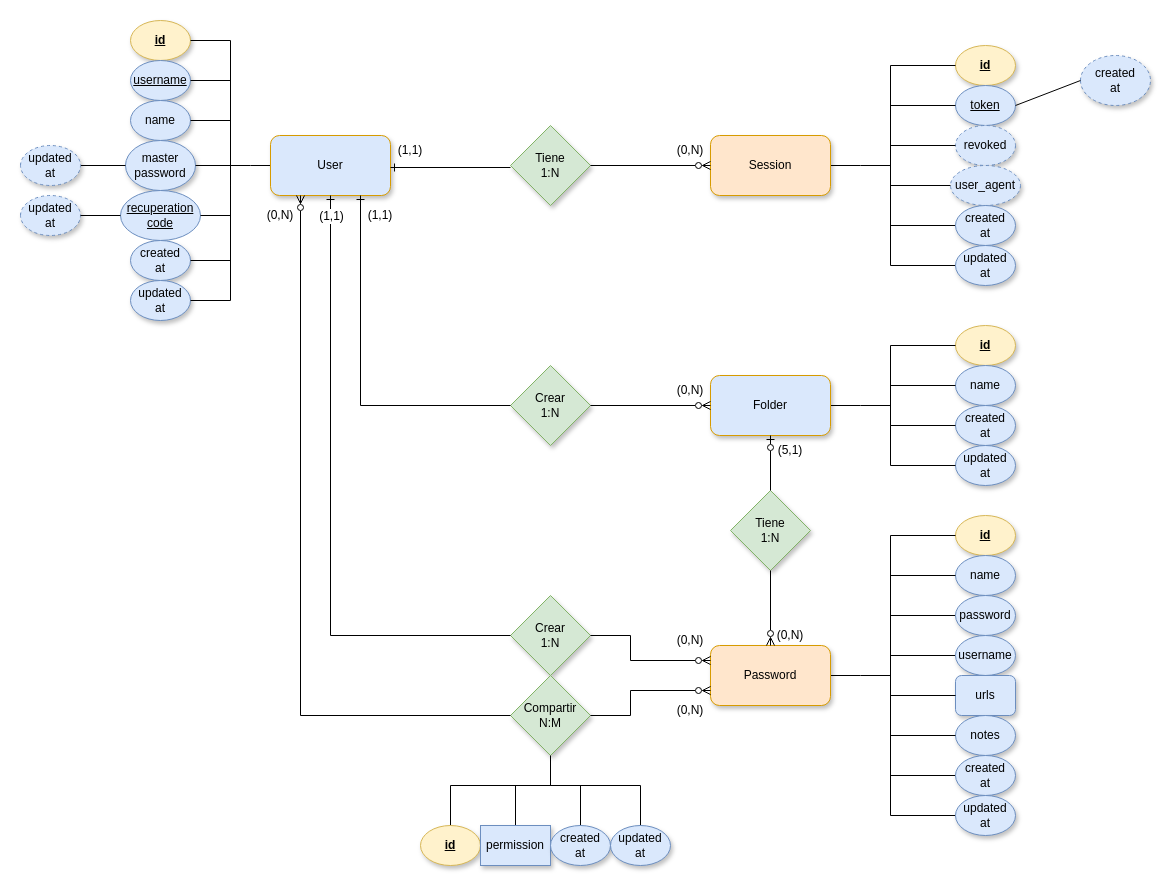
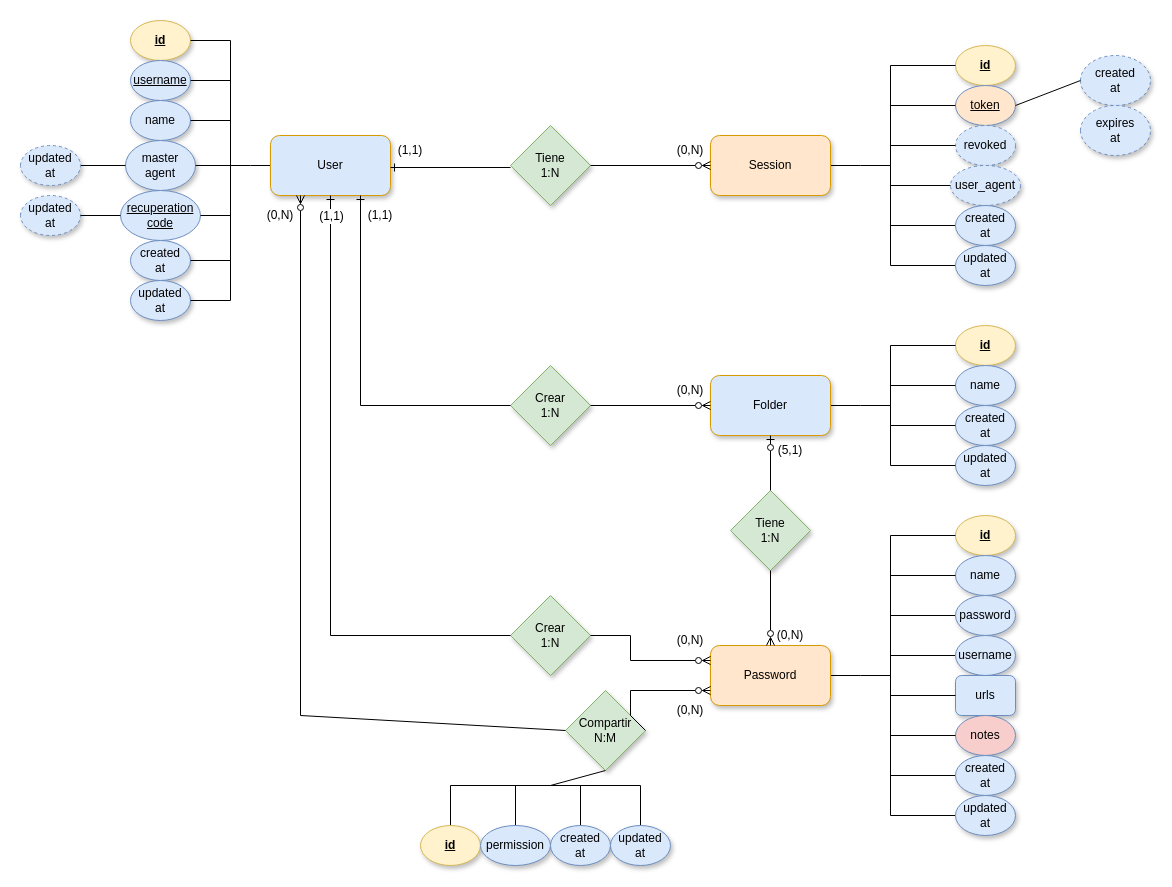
- <mxCell id="20" value="&lt;u&gt;token&lt;/u&gt;" style="ellipse;whiteSpace=wrap;html=1;direction=west;fillColor=#dae8fc;strokeColor=#6c8ebf;shadow=1;" parent="1" vertex="1"><mxGeometry x="955" y="85" width="60" height="40" as="geometry" /></mxCell>
+ <mxCell id="20" value="&lt;u&gt;token&lt;/u&gt;" style="ellipse;whiteSpace=wrap;html=1;direction=west;fillColor=#ffe6cc;strokeColor=#6c8ebf;shadow=1;" parent="1" vertex="1"><mxGeometry x="955" y="85" width="60" height="40" as="geometry" /></mxCell>
+ <mxCell id="22" value="&lt;div&gt;expires&lt;/div&gt;&lt;div&gt;at&lt;/div&gt;" style="ellipse;whiteSpace=wrap;html=1;direction=west;fillColor=#dae8fc;strokeColor=#6c8ebf;shadow=1;dashed=1;" parent="1" vertex="1"><mxGeometry x="1080" y="105" width="70" height="50" as="geometry" /></mxCell>
- <mxCell id="5" value="master&lt;div&gt;password&lt;/div&gt;" style="ellipse;whiteSpace=wrap;html=1;fillColor=#dae8fc;strokeColor=#6c8ebf;shadow=1;" parent="1" vertex="1"><mxGeometry x="125" y="140" width="70" height="50" as="geometry" /></mxCell>
+ <mxCell id="5" value="master&lt;div&gt;agent&lt;/div&gt;" style="ellipse;whiteSpace=wrap;html=1;fillColor=#dae8fc;strokeColor=#6c8ebf;shadow=1;" parent="1" vertex="1"><mxGeometry x="125" y="140" width="70" height="50" as="geometry" /></mxCell>
- <mxCell id="74" value="Compartir&lt;div&gt;N:M&lt;/div&gt;" style="rhombus;whiteSpace=wrap;html=1;fillColor=#d5e8d4;strokeColor=#82b366;shadow=1;" parent="1" vertex="1"><mxGeometry x="510" y="675" width="80" height="80" as="geometry" /></mxCell>
+ <mxCell id="74" value="Compartir&lt;div&gt;N:M&lt;/div&gt;" style="rhombus;whiteSpace=wrap;html=1;fillColor=#d5e8d4;strokeColor=#82b366;shadow=1;" parent="1" vertex="1"><mxGeometry x="565" y="690" width="80" height="80" as="geometry" /></mxCell>
- <mxCell id="66" value="notes" style="ellipse;whiteSpace=wrap;html=1;direction=west;fillColor=#dae8fc;strokeColor=#6c8ebf;shadow=1;" parent="1" vertex="1"><mxGeometry x="955" y="715" width="60" height="40" as="geometry" /></mxCell>
+ <mxCell id="66" value="notes" style="ellipse;whiteSpace=wrap;html=1;direction=west;fillColor=#f8cecc;strokeColor=#6c8ebf;shadow=1;" parent="1" vertex="1"><mxGeometry x="955" y="715" width="60" height="40" as="geometry" /></mxCell>
- <mxCell id="92" value="permission" style="whiteSpace=wrap;html=1;direction=west;fillColor=#dae8fc;strokeColor=#6c8ebf;shadow=1;rounded=0;" parent="1" vertex="1"><mxGeometry x="480" y="825" width="70" height="40" as="geometry" /></mxCell>
+ <mxCell id="92" value="permission" style="ellipse;whiteSpace=wrap;html=1;direction=west;fillColor=#dae8fc;strokeColor=#6c8ebf;shadow=1;" parent="1" vertex="1"><mxGeometry x="480" y="825" width="70" height="40" as="geometry" /></mxCell>
